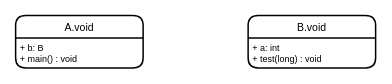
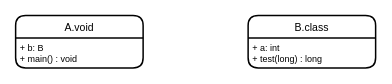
- <mxCell id="4" value="B.void" style="swimlane;childLayout=stackLayout;horizontal=1;startSize=30;horizontalStack=0;rounded=1;fontSize=14;fontStyle=0;strokeWidth=2;resizeParent=0;resizeLast=1;shadow=0;dashed=0;align=center;" vertex="1" parent="1"><mxGeometry x="330" y="20" width="170" height="70" as="geometry" /></mxCell>
+ <mxCell id="4" value="B.class" style="swimlane;childLayout=stackLayout;horizontal=1;startSize=30;horizontalStack=0;rounded=1;fontSize=14;fontStyle=0;strokeWidth=2;resizeParent=0;resizeLast=1;shadow=0;dashed=0;align=center;" vertex="1" parent="1"><mxGeometry x="330" y="20" width="170" height="70" as="geometry" /></mxCell>
- <mxCell id="5" value="+ a: int&#10;+ test(long) : void" style="align=left;strokeColor=none;fillColor=none;spacingLeft=4;fontSize=12;verticalAlign=top;resizable=0;rotatable=0;part=1;" vertex="1" parent="4"><mxGeometry y="30" width="170" height="40" as="geometry" /></mxCell>
+ <mxCell id="5" value="+ a: int&#10;+ test(long) : long" style="align=left;strokeColor=none;fillColor=none;spacingLeft=4;fontSize=12;verticalAlign=top;resizable=0;rotatable=0;part=1;" vertex="1" parent="4"><mxGeometry y="30" width="170" height="40" as="geometry" /></mxCell>
